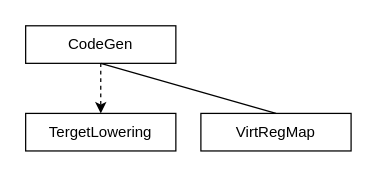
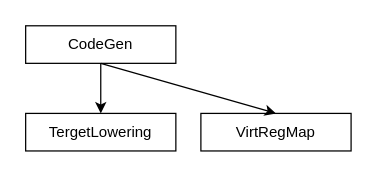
- <mxCell id="5" value="" style="endArrow=classic;html=1;rounded=0;exitX=0.5;exitY=1;exitDx=0;exitDy=0;entryX=0.5;entryY=0;entryDx=0;entryDy=0;dashed=1;" edge="1" parent="1" source="3" target="2"><mxGeometry width="50" height="50" relative="1" as="geometry"><mxPoint x="380" y="410" as="sourcePoint" /><mxPoint x="430" y="360" as="targetPoint" /></mxGeometry></mxCell>
+ <mxCell id="5" value="" style="endArrow=classic;html=1;rounded=0;exitX=0.5;exitY=1;exitDx=0;exitDy=0;entryX=0.5;entryY=0;entryDx=0;entryDy=0;" edge="1" parent="1" source="3" target="2"><mxGeometry width="50" height="50" relative="1" as="geometry"><mxPoint x="380" y="410" as="sourcePoint" /><mxPoint x="430" y="360" as="targetPoint" /></mxGeometry></mxCell>
- <mxCell id="6" value="" style="endArrow=none;html=1;rounded=0;exitX=0.5;exitY=1;exitDx=0;exitDy=0;entryX=0.5;entryY=0;entryDx=0;entryDy=0;" edge="1" parent="1" source="3" target="4"><mxGeometry width="50" height="50" relative="1" as="geometry"><mxPoint x="380" y="410" as="sourcePoint" /><mxPoint x="430" y="360" as="targetPoint" /></mxGeometry></mxCell>
+ <mxCell id="6" value="" style="endArrow=classic;html=1;rounded=0;exitX=0.5;exitY=1;exitDx=0;exitDy=0;entryX=0.5;entryY=0;entryDx=0;entryDy=0;" edge="1" parent="1" source="3" target="4"><mxGeometry width="50" height="50" relative="1" as="geometry"><mxPoint x="380" y="410" as="sourcePoint" /><mxPoint x="430" y="360" as="targetPoint" /></mxGeometry></mxCell>
